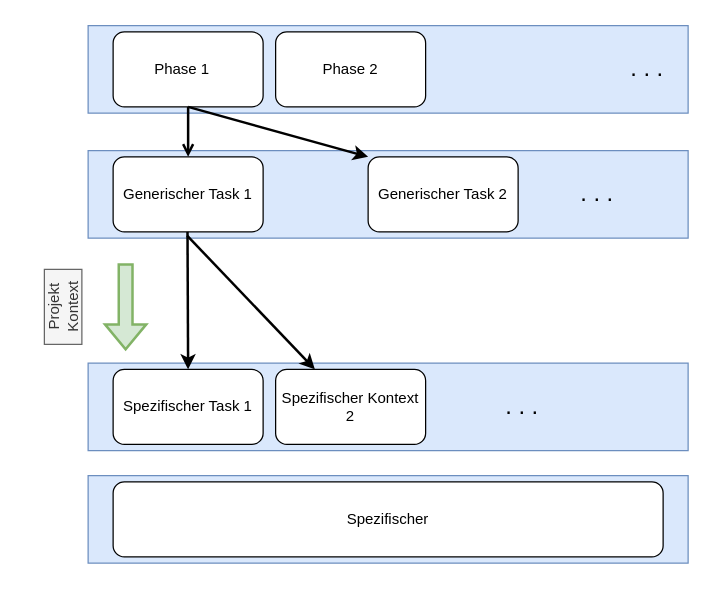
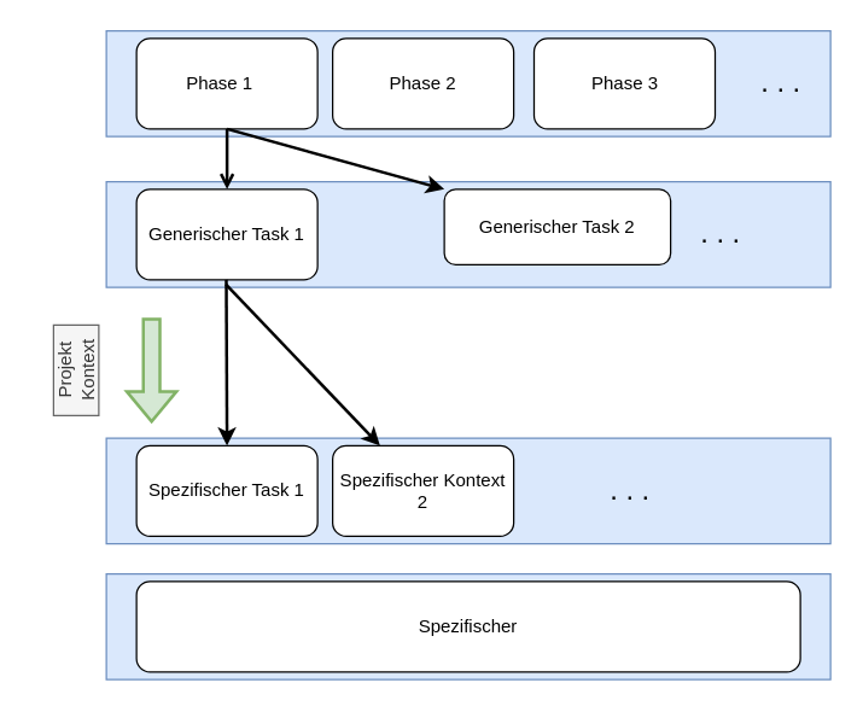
+ <mxCell id="5" value="Phase 3" style="rounded=1;whiteSpace=wrap;html=1;" vertex="1" parent="1"><mxGeometry x="353.5" y="25" width="120" height="60" as="geometry" /></mxCell>
- <mxCell id="9" value="Generischer Task 2" style="rounded=1;whiteSpace=wrap;html=1;" vertex="1" parent="1"><mxGeometry x="294" y="125" width="120" height="60" as="geometry" /></mxCell>
+ <mxCell id="9" value="Generischer Task 2" style="rounded=1;whiteSpace=wrap;html=1;" vertex="1" parent="1"><mxGeometry x="294" y="125" width="150" height="50" as="geometry" /></mxCell>
